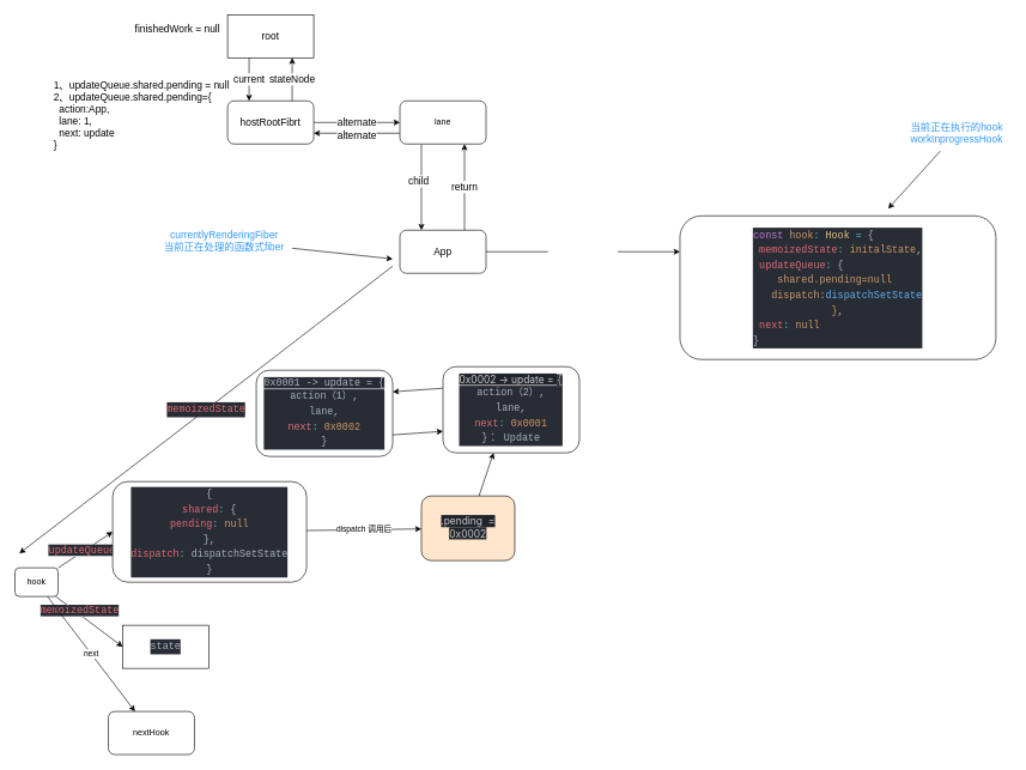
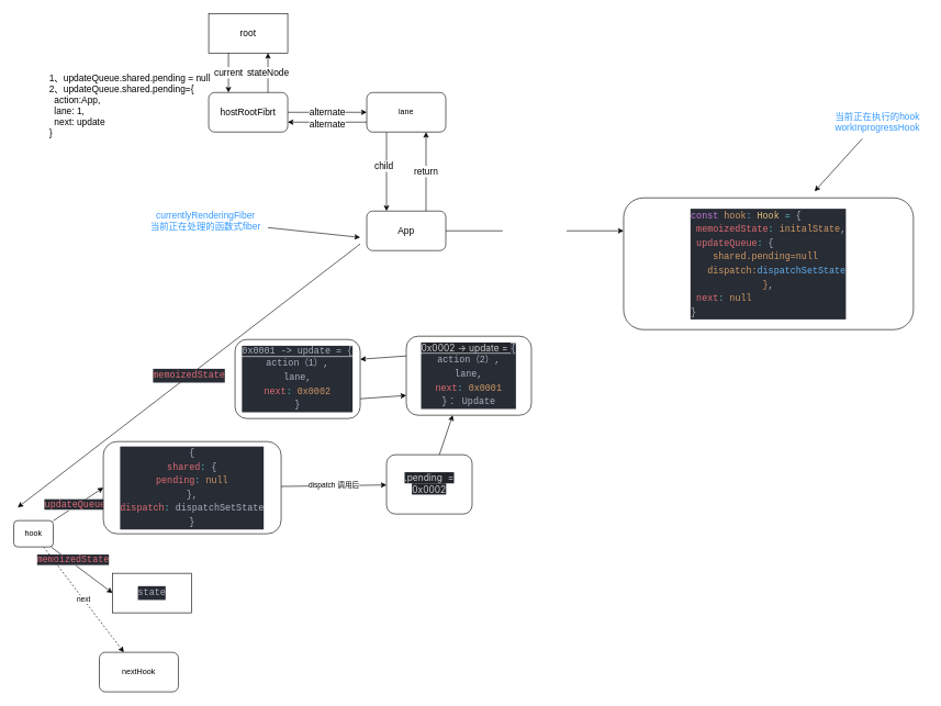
- <mxCell id="7" value="finishedWork = null" style="text;html=1;align=center;verticalAlign=middle;resizable=0;points=[];autosize=1;strokeColor=none;fillColor=none;fontSize=14;" parent="1" vertex="1"><mxGeometry x="176" y="25" width="140" height="30" as="geometry" /></mxCell>
- <mxCell id="34" value="&lt;span style=&quot;color: rgb(204, 204, 204); font-family: -apple-system, &amp;quot;system-ui&amp;quot;, &amp;quot;PingFang SC&amp;quot;, &amp;quot;Hiragino Sans GB&amp;quot;, sans-serif; font-size: 14px; text-align: start; background-color: rgb(33, 37, 43);&quot;&gt;.pending&amp;nbsp; = 0x0002&lt;/span&gt;&lt;span style=&quot;background-color: rgb(40, 44, 52); color: rgb(171, 178, 191); font-family: Menlo, Monaco, &amp;quot;Courier New&amp;quot;, monospace; font-size: 14px;&quot;&gt;&lt;br&gt;&lt;/span&gt;" style="rounded=1;whiteSpace=wrap;html=1;fillColor=#ffe6cc;" vertex="1" parent="1"><mxGeometry x="586" y="690" width="130" height="90" as="geometry" /></mxCell>
+ <mxCell id="34" value="&lt;span style=&quot;color: rgb(204, 204, 204); font-family: -apple-system, &amp;quot;system-ui&amp;quot;, &amp;quot;PingFang SC&amp;quot;, &amp;quot;Hiragino Sans GB&amp;quot;, sans-serif; font-size: 14px; text-align: start; background-color: rgb(33, 37, 43);&quot;&gt;.pending&amp;nbsp; = 0x0002&lt;/span&gt;&lt;span style=&quot;background-color: rgb(40, 44, 52); color: rgb(171, 178, 191); font-family: Menlo, Monaco, &amp;quot;Courier New&amp;quot;, monospace; font-size: 14px;&quot;&gt;&lt;br&gt;&lt;/span&gt;" style="rounded=1;whiteSpace=wrap;html=1;" vertex="1" parent="1"><mxGeometry x="586" y="690" width="130" height="90" as="geometry" /></mxCell>
- <mxCell id="27" value="next" style="edgeStyle=none;html=1;" edge="1" parent="1" source="28" target="32"><mxGeometry relative="1" as="geometry" /></mxCell>
+ <mxCell id="27" value="next" style="edgeStyle=none;html=1;dashed=1;" edge="1" parent="1" source="28" target="32"><mxGeometry relative="1" as="geometry" /></mxCell>
